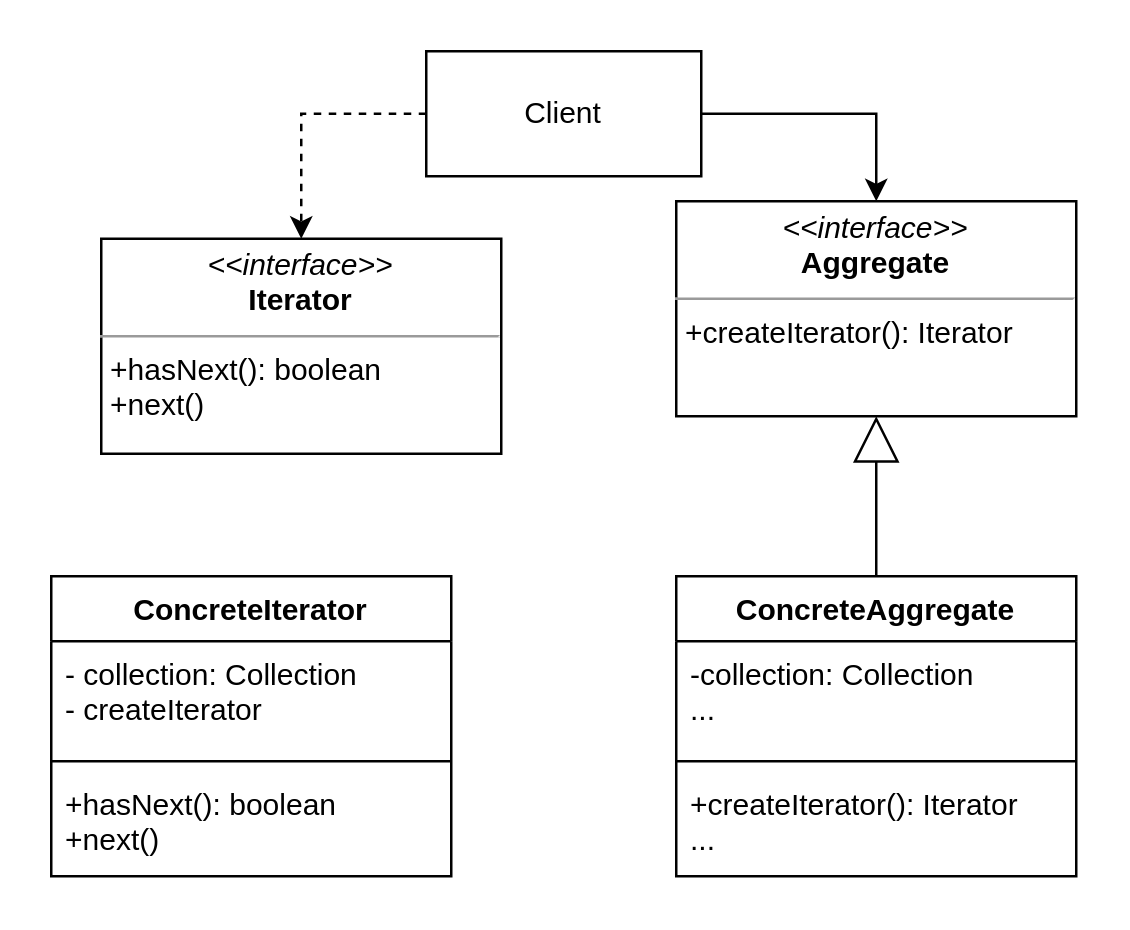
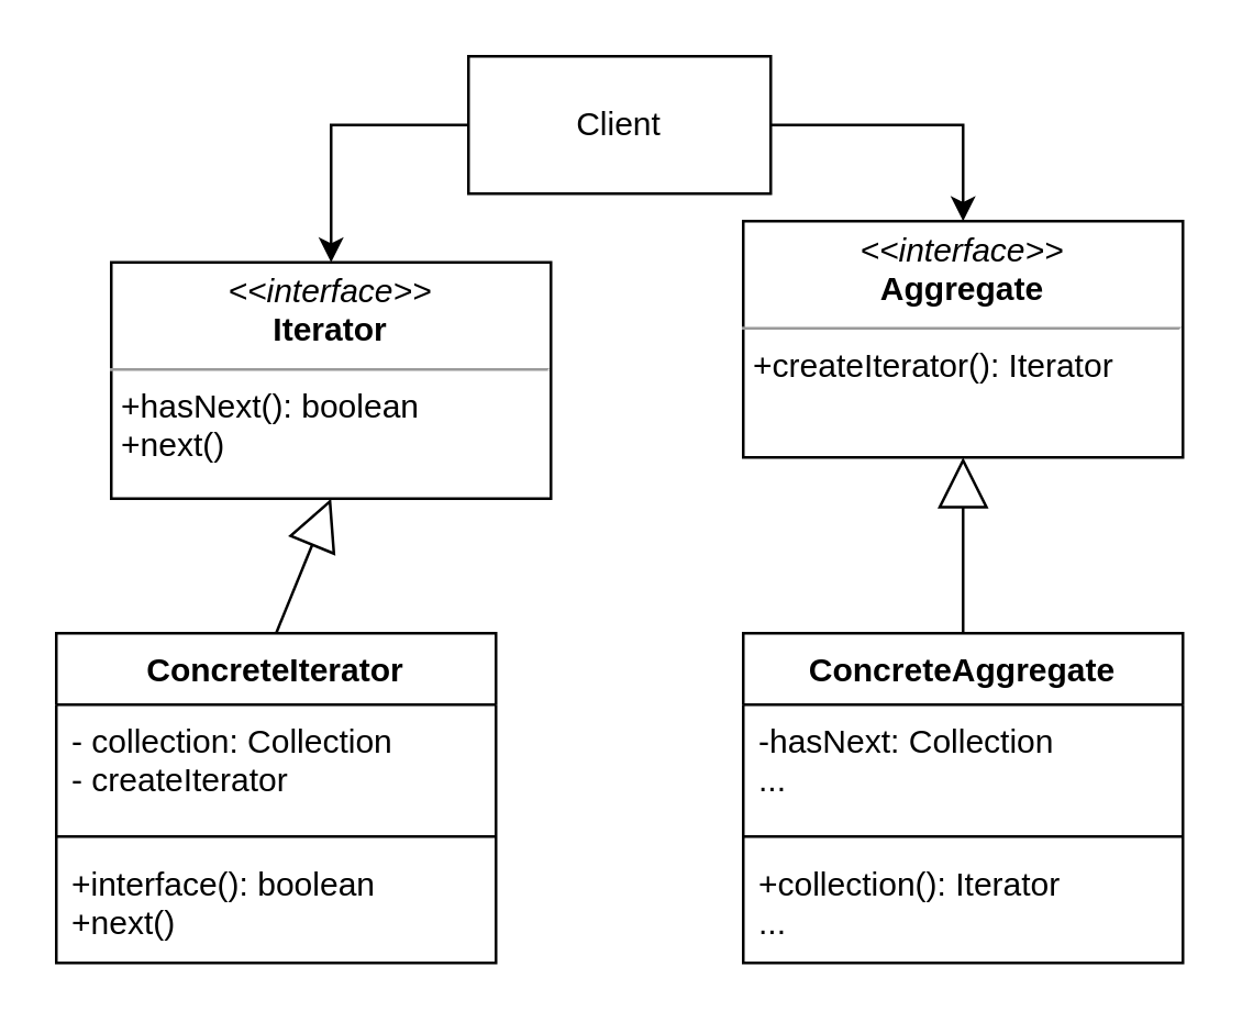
- <mxCell id="12" style="edgeStyle=orthogonalEdgeStyle;rounded=0;orthogonalLoop=1;jettySize=auto;html=1;exitX=0;exitY=0.5;exitDx=0;exitDy=0;entryX=0.5;entryY=0;entryDx=0;entryDy=0;dashed=1;" edge="1" parent="1" source="11" target="15"><mxGeometry relative="1" as="geometry"><mxPoint x="290" y="25" as="sourcePoint" /><mxPoint x="110" y="100" as="targetPoint" /></mxGeometry></mxCell>
+ <mxCell id="12" style="edgeStyle=orthogonalEdgeStyle;rounded=0;orthogonalLoop=1;jettySize=auto;html=1;exitX=0;exitY=0.5;exitDx=0;exitDy=0;entryX=0.5;entryY=0;entryDx=0;entryDy=0;" edge="1" parent="1" source="11" target="15"><mxGeometry relative="1" as="geometry"><mxPoint x="290" y="25" as="sourcePoint" /><mxPoint x="110" y="100" as="targetPoint" /></mxGeometry></mxCell>
+ <mxCell id="13" value="" style="endArrow=block;endSize=16;endFill=0;html=1;rounded=0;exitX=0.5;exitY=0;exitDx=0;exitDy=0;entryX=0.5;entryY=1;entryDx=0;entryDy=0;" edge="1" parent="1" source="2" target="15"><mxGeometry width="160" relative="1" as="geometry"><mxPoint x="190" y="380" as="sourcePoint" /><mxPoint x="100" y="210" as="targetPoint" /></mxGeometry></mxCell>
- <mxCell id="7" value="-collection: Collection&lt;br&gt;..." style="text;strokeColor=none;fillColor=none;align=left;verticalAlign=top;spacingLeft=4;spacingRight=4;overflow=hidden;rotatable=0;points=[[0,0.5],[1,0.5]];portConstraint=eastwest;whiteSpace=wrap;html=1;" vertex="1" parent="6"><mxGeometry y="26" width="160" height="44" as="geometry" /></mxCell>
+ <mxCell id="7" value="-hasNext: Collection&lt;br&gt;..." style="text;strokeColor=none;fillColor=none;align=left;verticalAlign=top;spacingLeft=4;spacingRight=4;overflow=hidden;rotatable=0;points=[[0,0.5],[1,0.5]];portConstraint=eastwest;whiteSpace=wrap;html=1;" vertex="1" parent="6"><mxGeometry y="26" width="160" height="44" as="geometry" /></mxCell>
- <mxCell id="5" value="+hasNext(): boolean&lt;br&gt;+next()" style="text;strokeColor=none;fillColor=none;align=left;verticalAlign=top;spacingLeft=4;spacingRight=4;overflow=hidden;rotatable=0;points=[[0,0.5],[1,0.5]];portConstraint=eastwest;whiteSpace=wrap;html=1;" vertex="1" parent="2"><mxGeometry y="78" width="160" height="42" as="geometry" /></mxCell>
+ <mxCell id="5" value="+interface(): boolean&lt;br&gt;+next()" style="text;strokeColor=none;fillColor=none;align=left;verticalAlign=top;spacingLeft=4;spacingRight=4;overflow=hidden;rotatable=0;points=[[0,0.5],[1,0.5]];portConstraint=eastwest;whiteSpace=wrap;html=1;" vertex="1" parent="2"><mxGeometry y="78" width="160" height="42" as="geometry" /></mxCell>
- <mxCell id="9" value="+createIterator(): Iterator&lt;br&gt;..." style="text;strokeColor=none;fillColor=none;align=left;verticalAlign=top;spacingLeft=4;spacingRight=4;overflow=hidden;rotatable=0;points=[[0,0.5],[1,0.5]];portConstraint=eastwest;whiteSpace=wrap;html=1;" vertex="1" parent="6"><mxGeometry y="78" width="160" height="42" as="geometry" /></mxCell>
+ <mxCell id="9" value="+collection(): Iterator&lt;br&gt;..." style="text;strokeColor=none;fillColor=none;align=left;verticalAlign=top;spacingLeft=4;spacingRight=4;overflow=hidden;rotatable=0;points=[[0,0.5],[1,0.5]];portConstraint=eastwest;whiteSpace=wrap;html=1;" vertex="1" parent="6"><mxGeometry y="78" width="160" height="42" as="geometry" /></mxCell>
